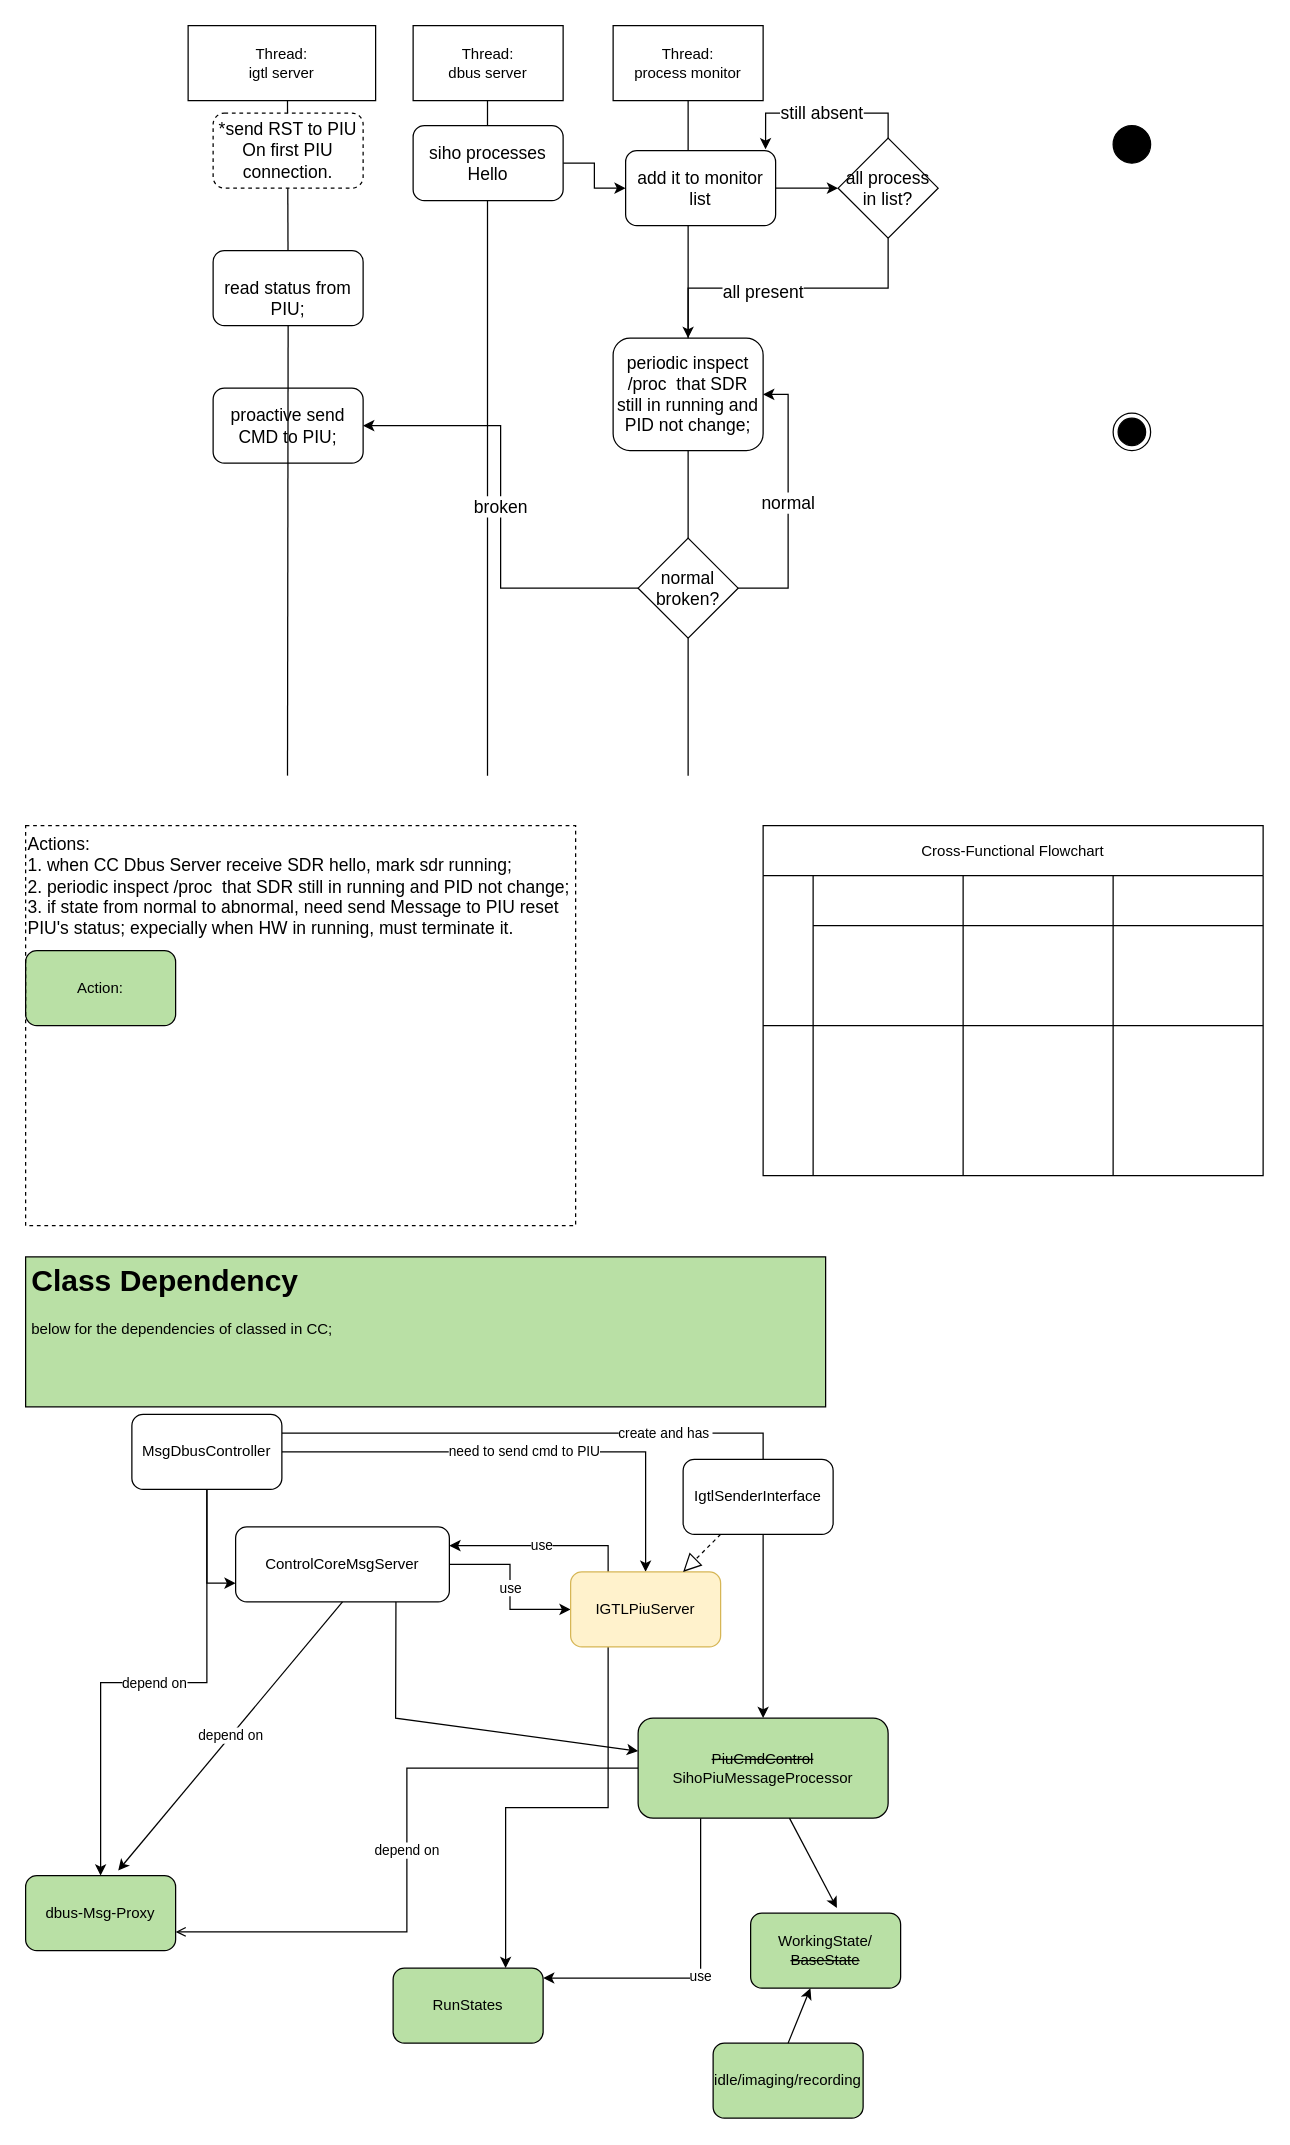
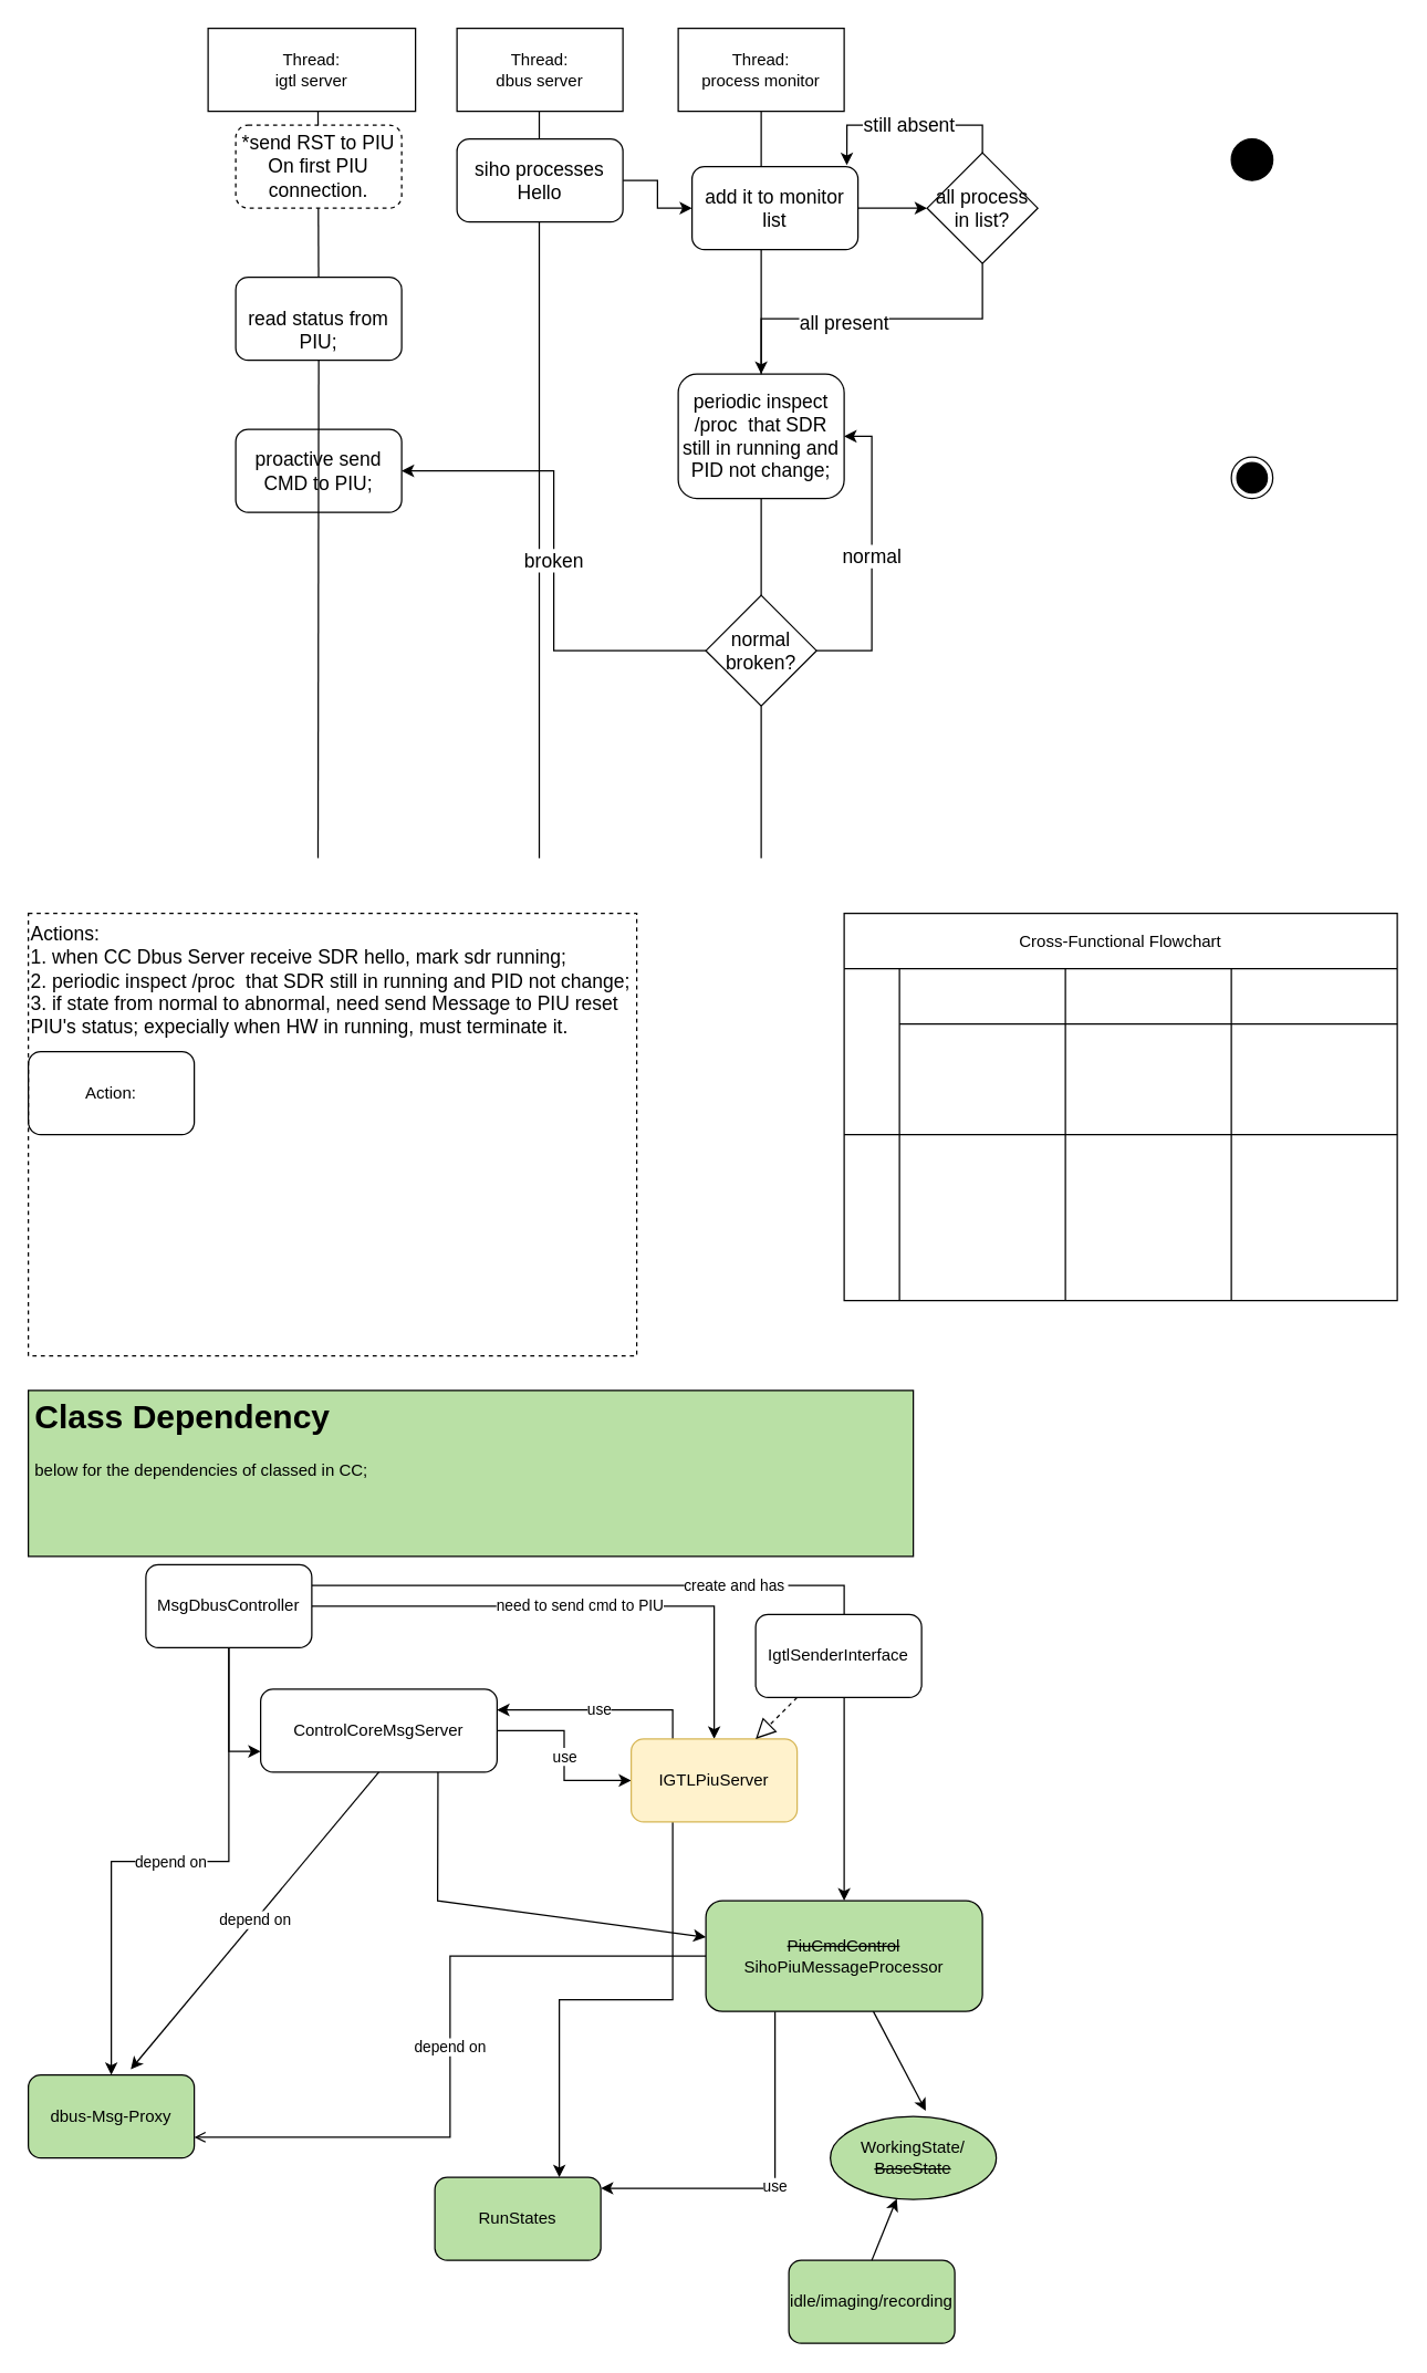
- <mxCell id="5" value="Action:" style="rounded=1;whiteSpace=wrap;html=1;fillColor=#b9e0a5;" vertex="1" parent="1"><mxGeometry x="20" y="760" width="120" height="60" as="geometry" /></mxCell>
+ <mxCell id="5" value="Action:" style="rounded=1;whiteSpace=wrap;html=1;" vertex="1" parent="1"><mxGeometry x="20" y="760" width="120" height="60" as="geometry" /></mxCell>
- <mxCell id="47" value="WorkingState/&lt;br&gt;&lt;strike&gt;BaseState&lt;/strike&gt;" style="rounded=1;whiteSpace=wrap;html=1;strokeColor=default;fillColor=#B9E0A5;" vertex="1" parent="1"><mxGeometry x="600" y="1530" width="120" height="60" as="geometry" /></mxCell>
+ <mxCell id="47" value="WorkingState/&lt;br&gt;&lt;strike&gt;BaseState&lt;/strike&gt;" style="ellipse;whiteSpace=wrap;html=1;strokeColor=default;fillColor=#B9E0A5;" vertex="1" parent="1"><mxGeometry x="600" y="1530" width="120" height="60" as="geometry" /></mxCell>
